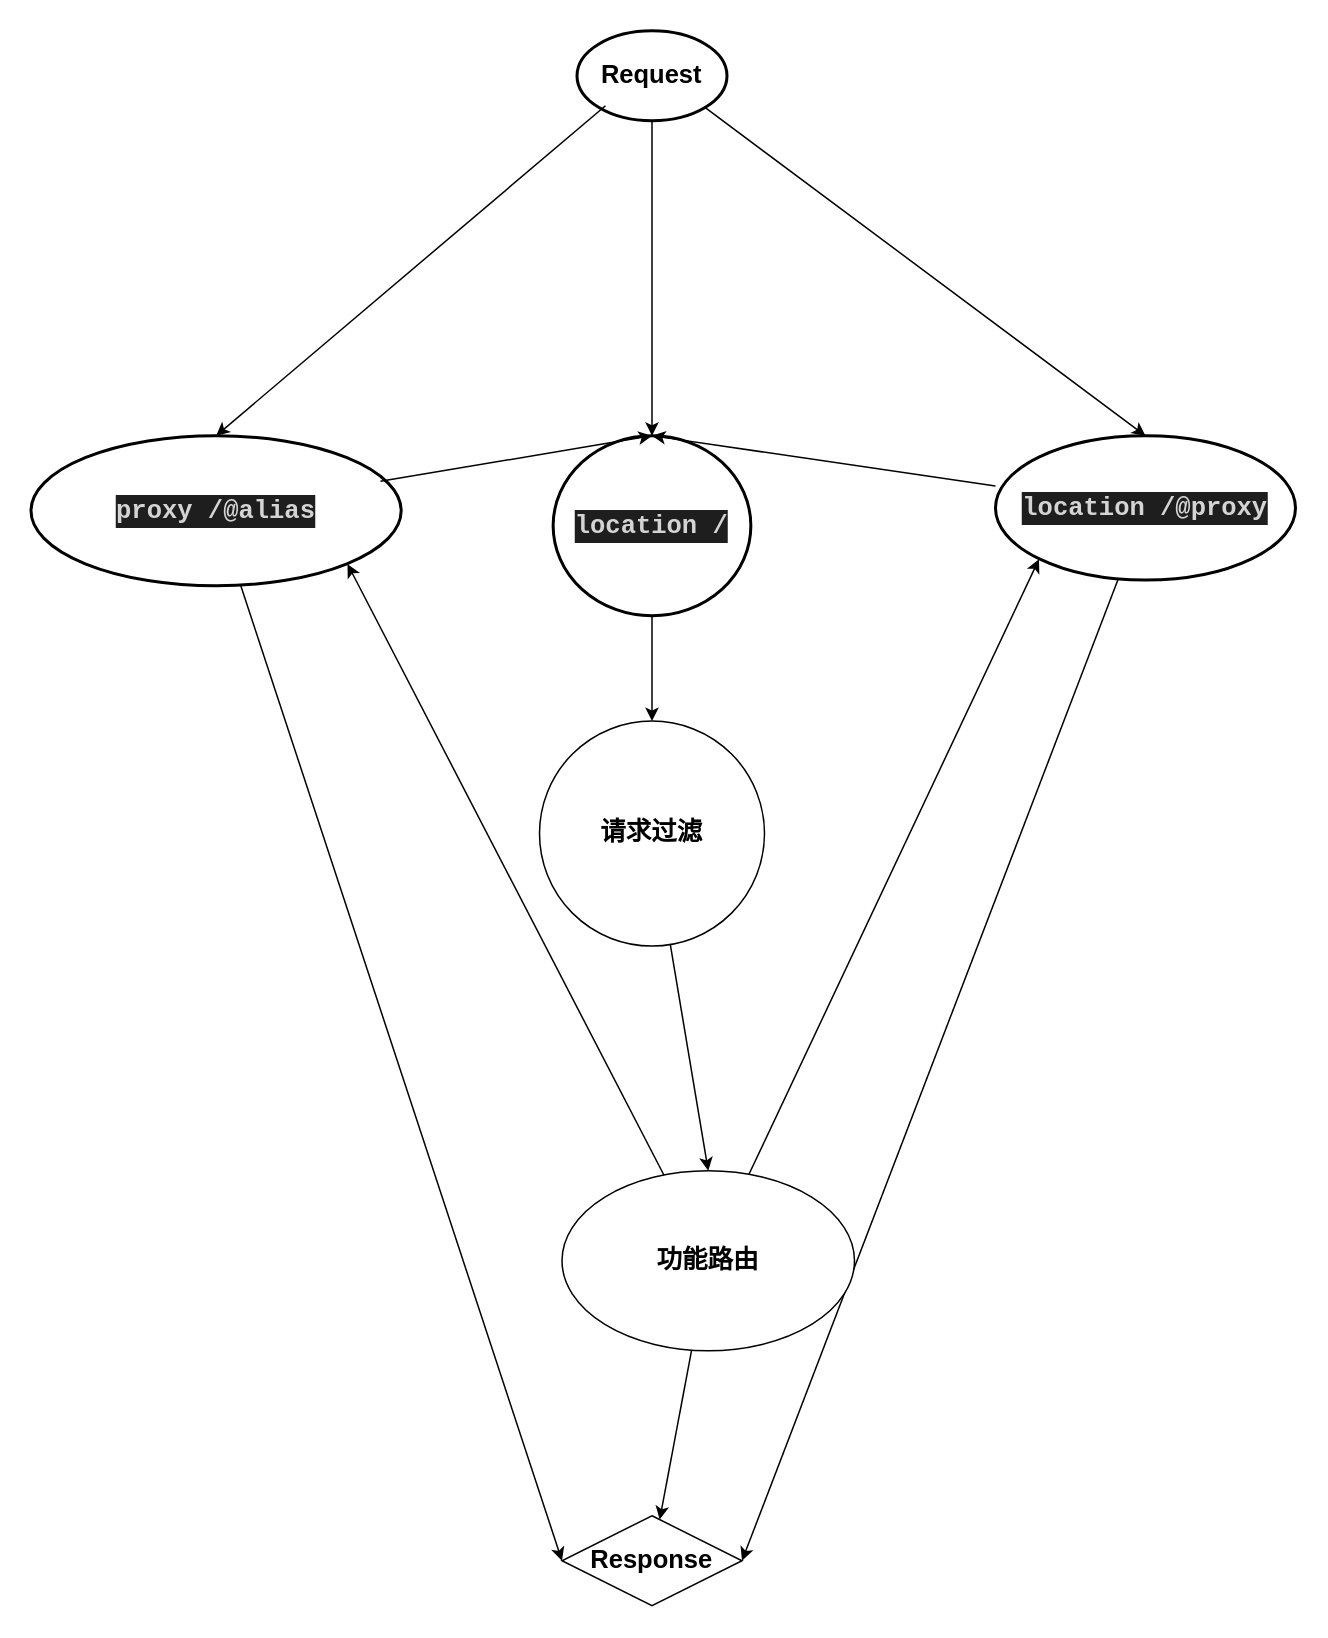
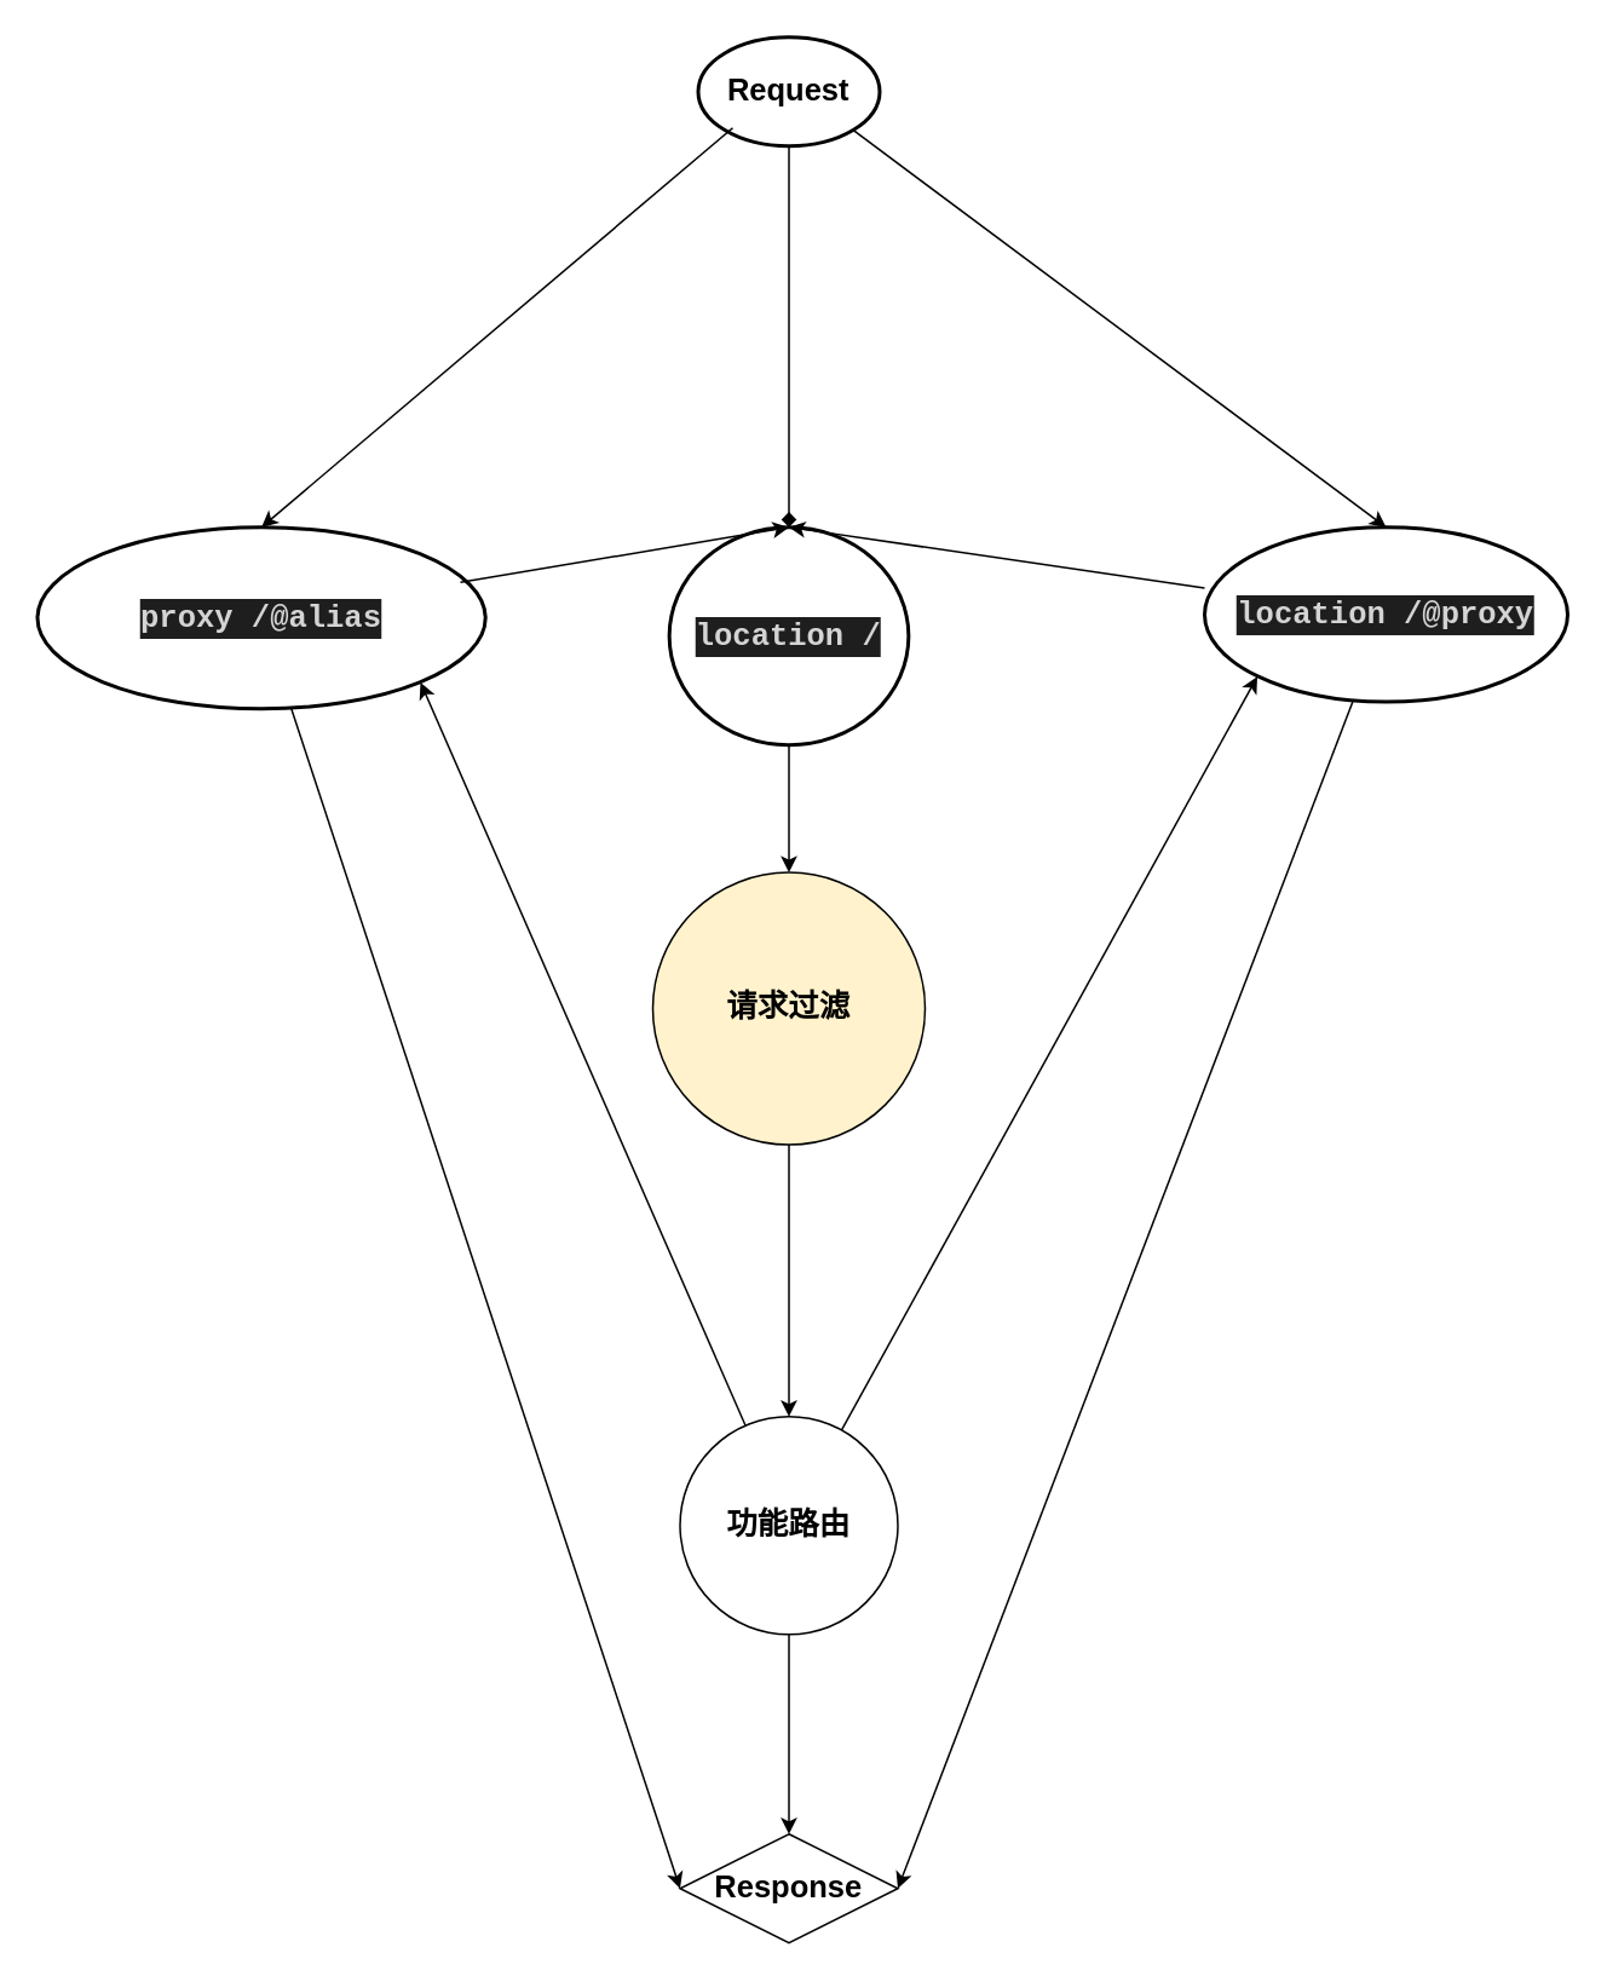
- <mxCell id="8" style="edgeStyle=none;rounded=0;orthogonalLoop=1;jettySize=auto;html=1;fontSize=17;fontStyle=1" edge="1" parent="1" source="9" target="7"><mxGeometry relative="1" as="geometry" /></mxCell>
+ <mxCell id="8" style="edgeStyle=none;rounded=0;orthogonalLoop=1;jettySize=auto;html=1;fontSize=17;fontStyle=1;endArrow=diamond;" edge="1" parent="1" source="9" target="7"><mxGeometry relative="1" as="geometry" /></mxCell>
- <mxCell id="18" value="请求过滤" style="ellipse;whiteSpace=wrap;html=1;aspect=fixed;fontSize=17;fontStyle=1" vertex="1" parent="1"><mxGeometry x="359" y="480.22" width="150" height="150" as="geometry" /></mxCell>
+ <mxCell id="18" value="请求过滤" style="ellipse;whiteSpace=wrap;html=1;aspect=fixed;fontSize=17;fontStyle=1;fillColor=#fff2cc;" vertex="1" parent="1"><mxGeometry x="359" y="480.22" width="150" height="150" as="geometry" /></mxCell>
- <mxCell id="15" value="功能路由" style="ellipse;whiteSpace=wrap;html=1;aspect=fixed;fontSize=17;fontStyle=1" vertex="1" parent="1"><mxGeometry x="374" y="780" width="195" height="120" as="geometry" /></mxCell>
+ <mxCell id="15" value="功能路由" style="ellipse;whiteSpace=wrap;html=1;aspect=fixed;fontSize=17;fontStyle=1" vertex="1" parent="1"><mxGeometry x="374" y="780" width="120" height="120" as="geometry" /></mxCell>
